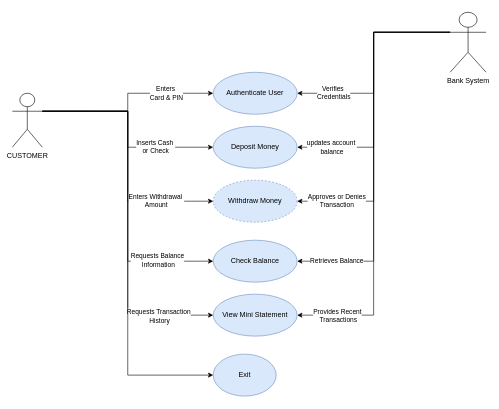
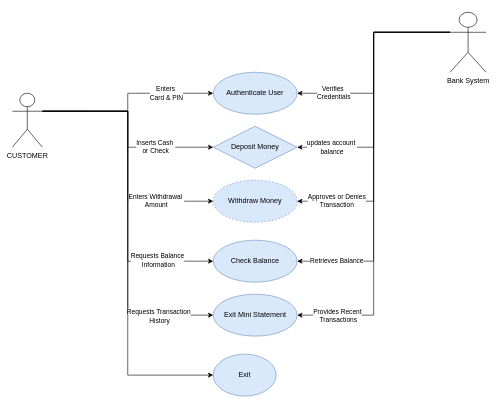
- <mxCell id="27" value="Deposit Money" style="ellipse;whiteSpace=wrap;html=1;fillColor=#dae8fc;strokeColor=#6c8ebf;" parent="1" vertex="1"><mxGeometry x="355" y="210" width="140" height="70" as="geometry" /></mxCell>
+ <mxCell id="27" value="Deposit Money" style="rhombus;whiteSpace=wrap;html=1;fillColor=#dae8fc;strokeColor=#6c8ebf;" parent="1" vertex="1"><mxGeometry x="355" y="210" width="140" height="70" as="geometry" /></mxCell>
- <mxCell id="30" value="View Mini Statement" style="ellipse;whiteSpace=wrap;html=1;fillColor=#dae8fc;strokeColor=#6c8ebf;" vertex="1" parent="1"><mxGeometry x="355" y="490" width="140" height="70" as="geometry" /></mxCell>
+ <mxCell id="30" value="Exit Mini Statement" style="ellipse;whiteSpace=wrap;html=1;fillColor=#dae8fc;strokeColor=#6c8ebf;" vertex="1" parent="1"><mxGeometry x="355" y="490" width="140" height="70" as="geometry" /></mxCell>
